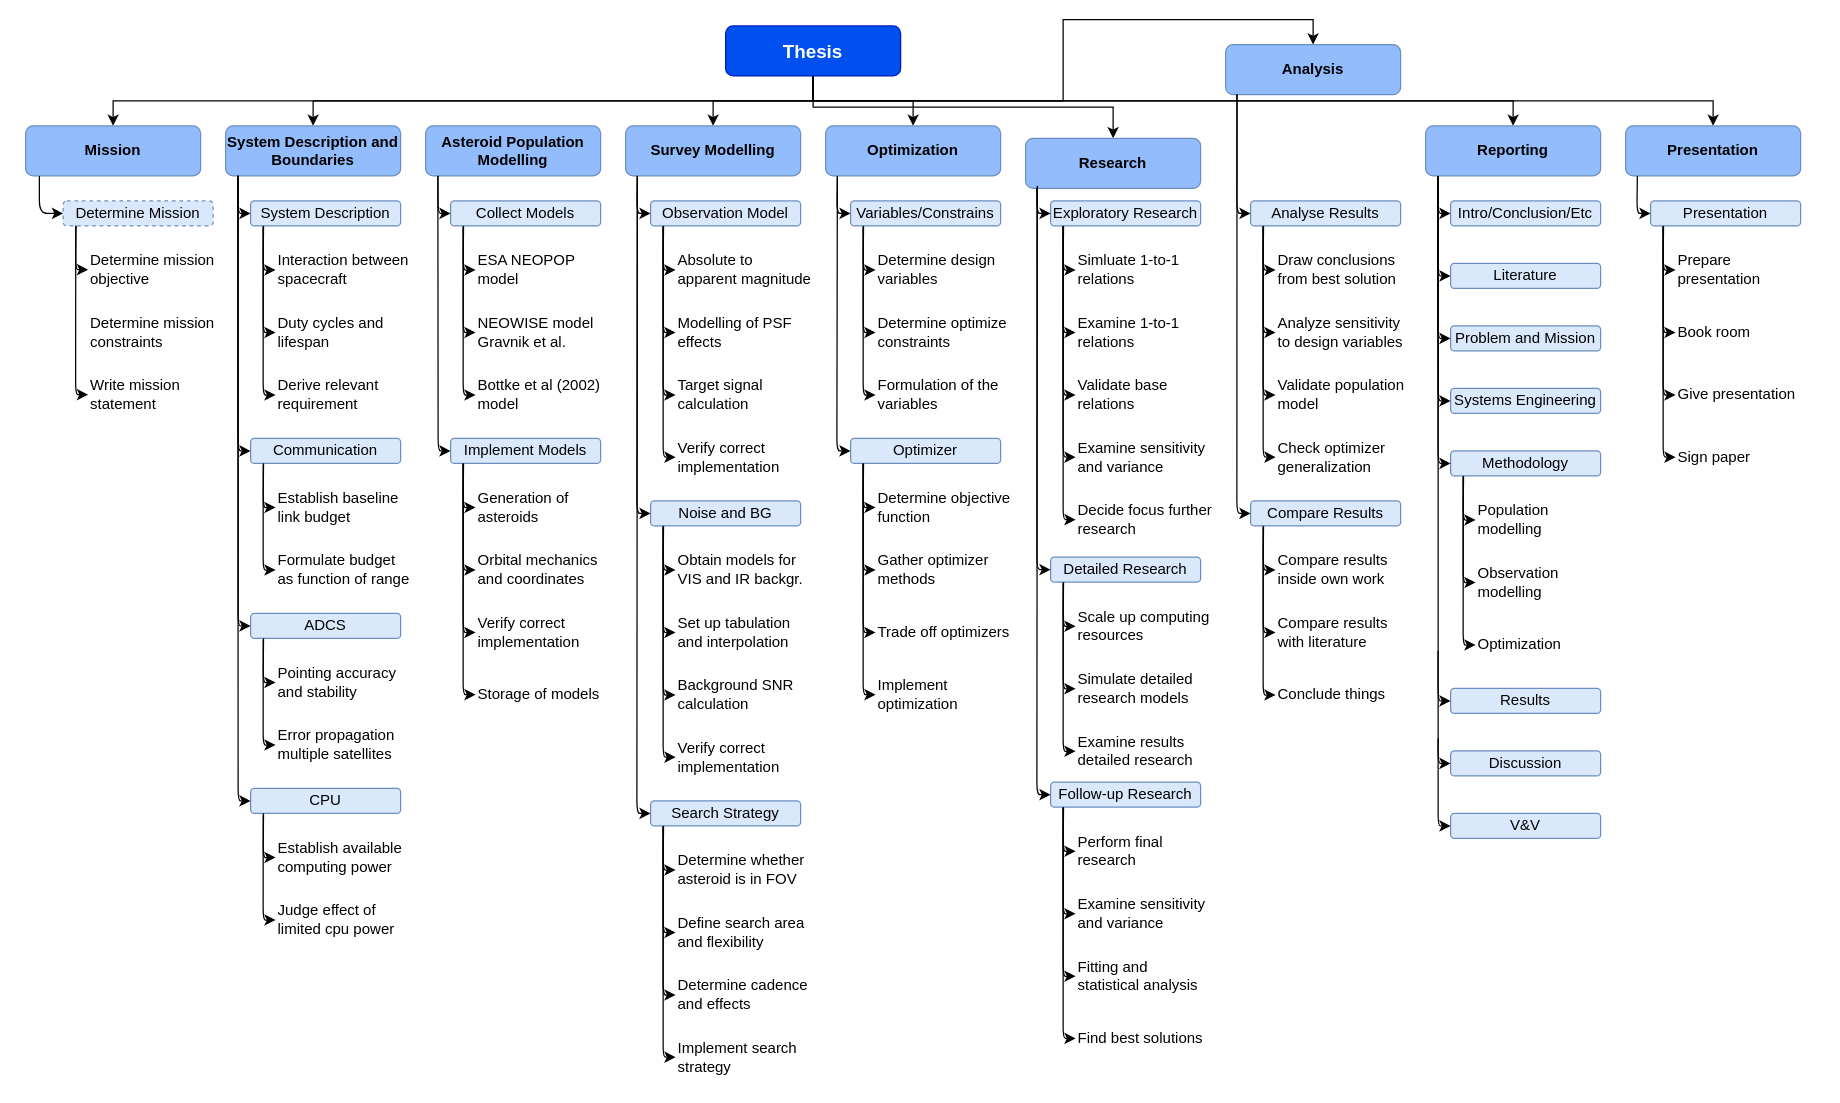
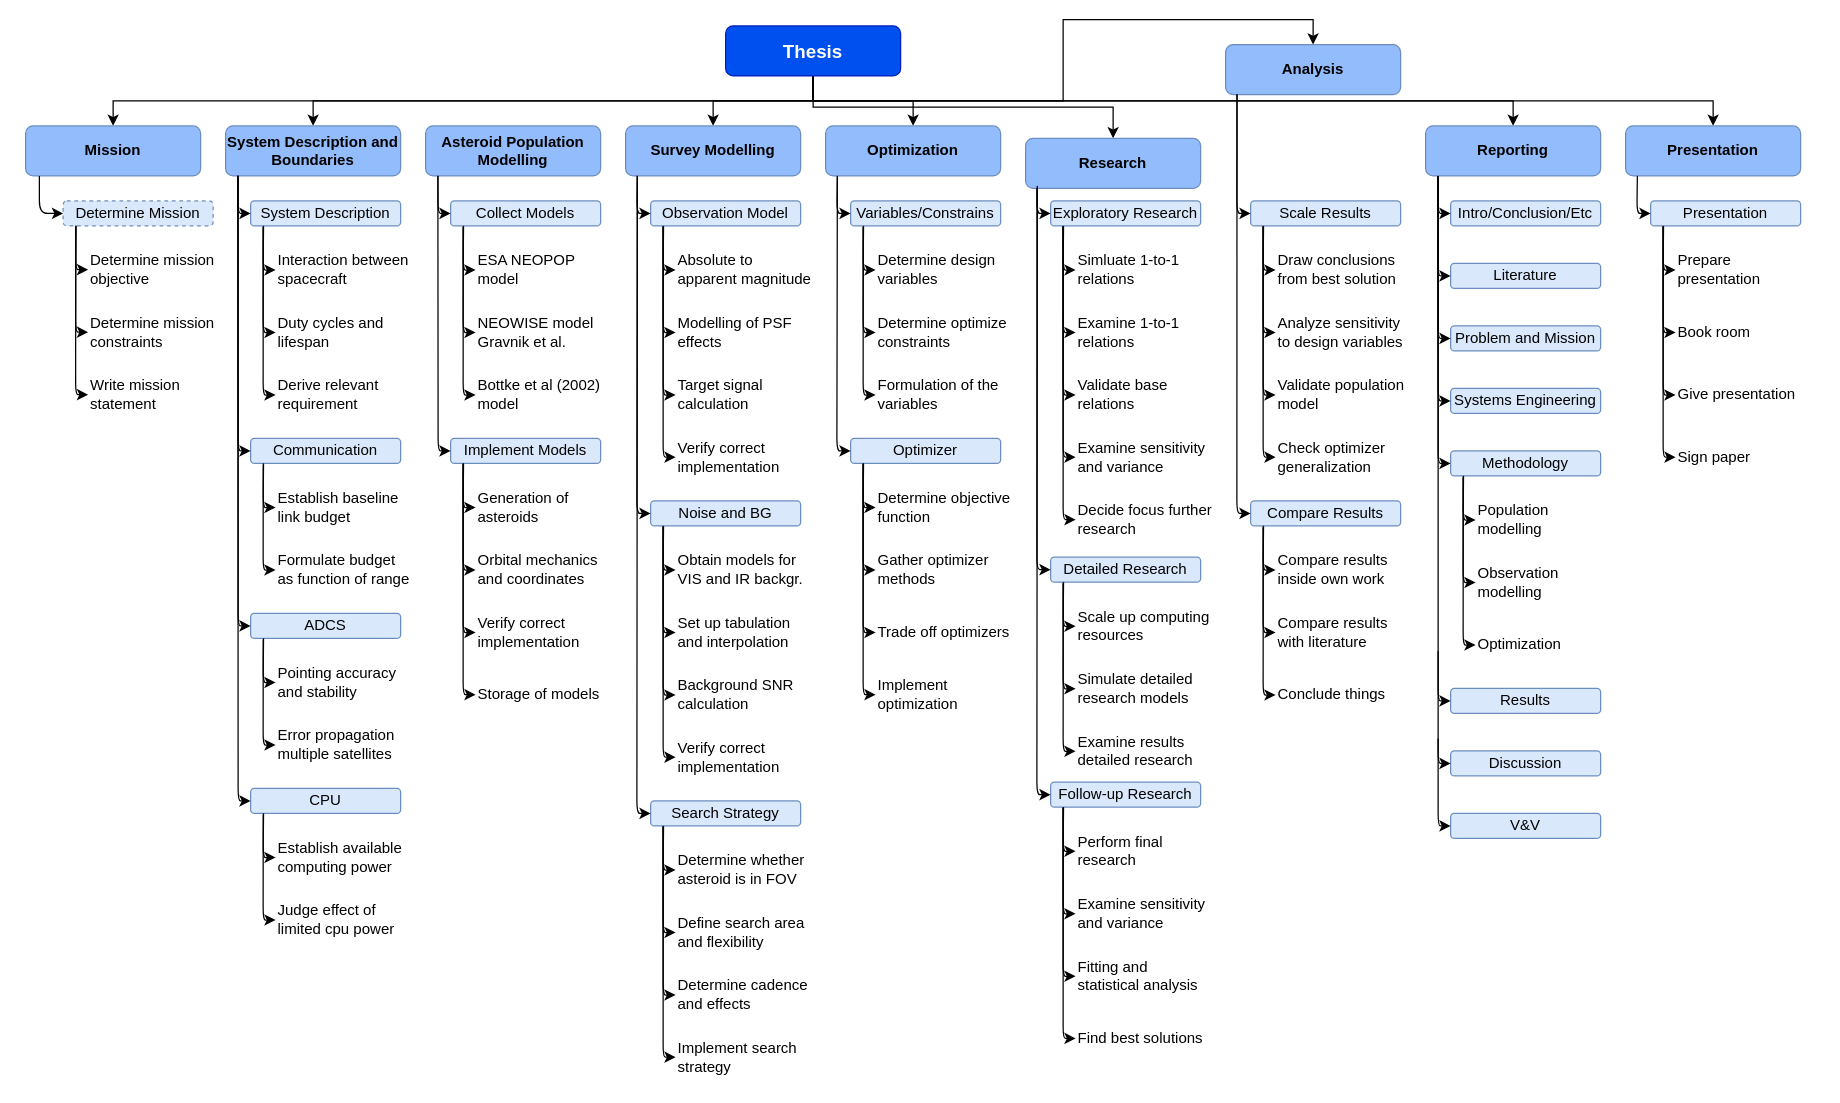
- <mxCell id="31" value="Analyse Results" style="rounded=1;whiteSpace=wrap;html=1;fillColor=#dae8fc;strokeColor=#6c8ebf;" parent="1" vertex="1"><mxGeometry x="1000" y="160" width="120" height="20" as="geometry" /></mxCell>
+ <mxCell id="31" value="Scale Results" style="rounded=1;whiteSpace=wrap;html=1;fillColor=#dae8fc;strokeColor=#6c8ebf;" parent="1" vertex="1"><mxGeometry x="1000" y="160" width="120" height="20" as="geometry" /></mxCell>
+ <mxCell id="96" value="" style="endArrow=classic;html=1;exitX=0.084;exitY=1.028;exitDx=0;exitDy=0;exitPerimeter=0;entryX=0;entryY=0.5;entryDx=0;entryDy=0;" parent="1" source="20" target="41" edge="1"><mxGeometry width="50" height="50" relative="1" as="geometry"><mxPoint x="10" y="290" as="sourcePoint" /><mxPoint x="60" y="240" as="targetPoint" /><Array as="points"><mxPoint x="60" y="265" /></Array></mxGeometry></mxCell>
